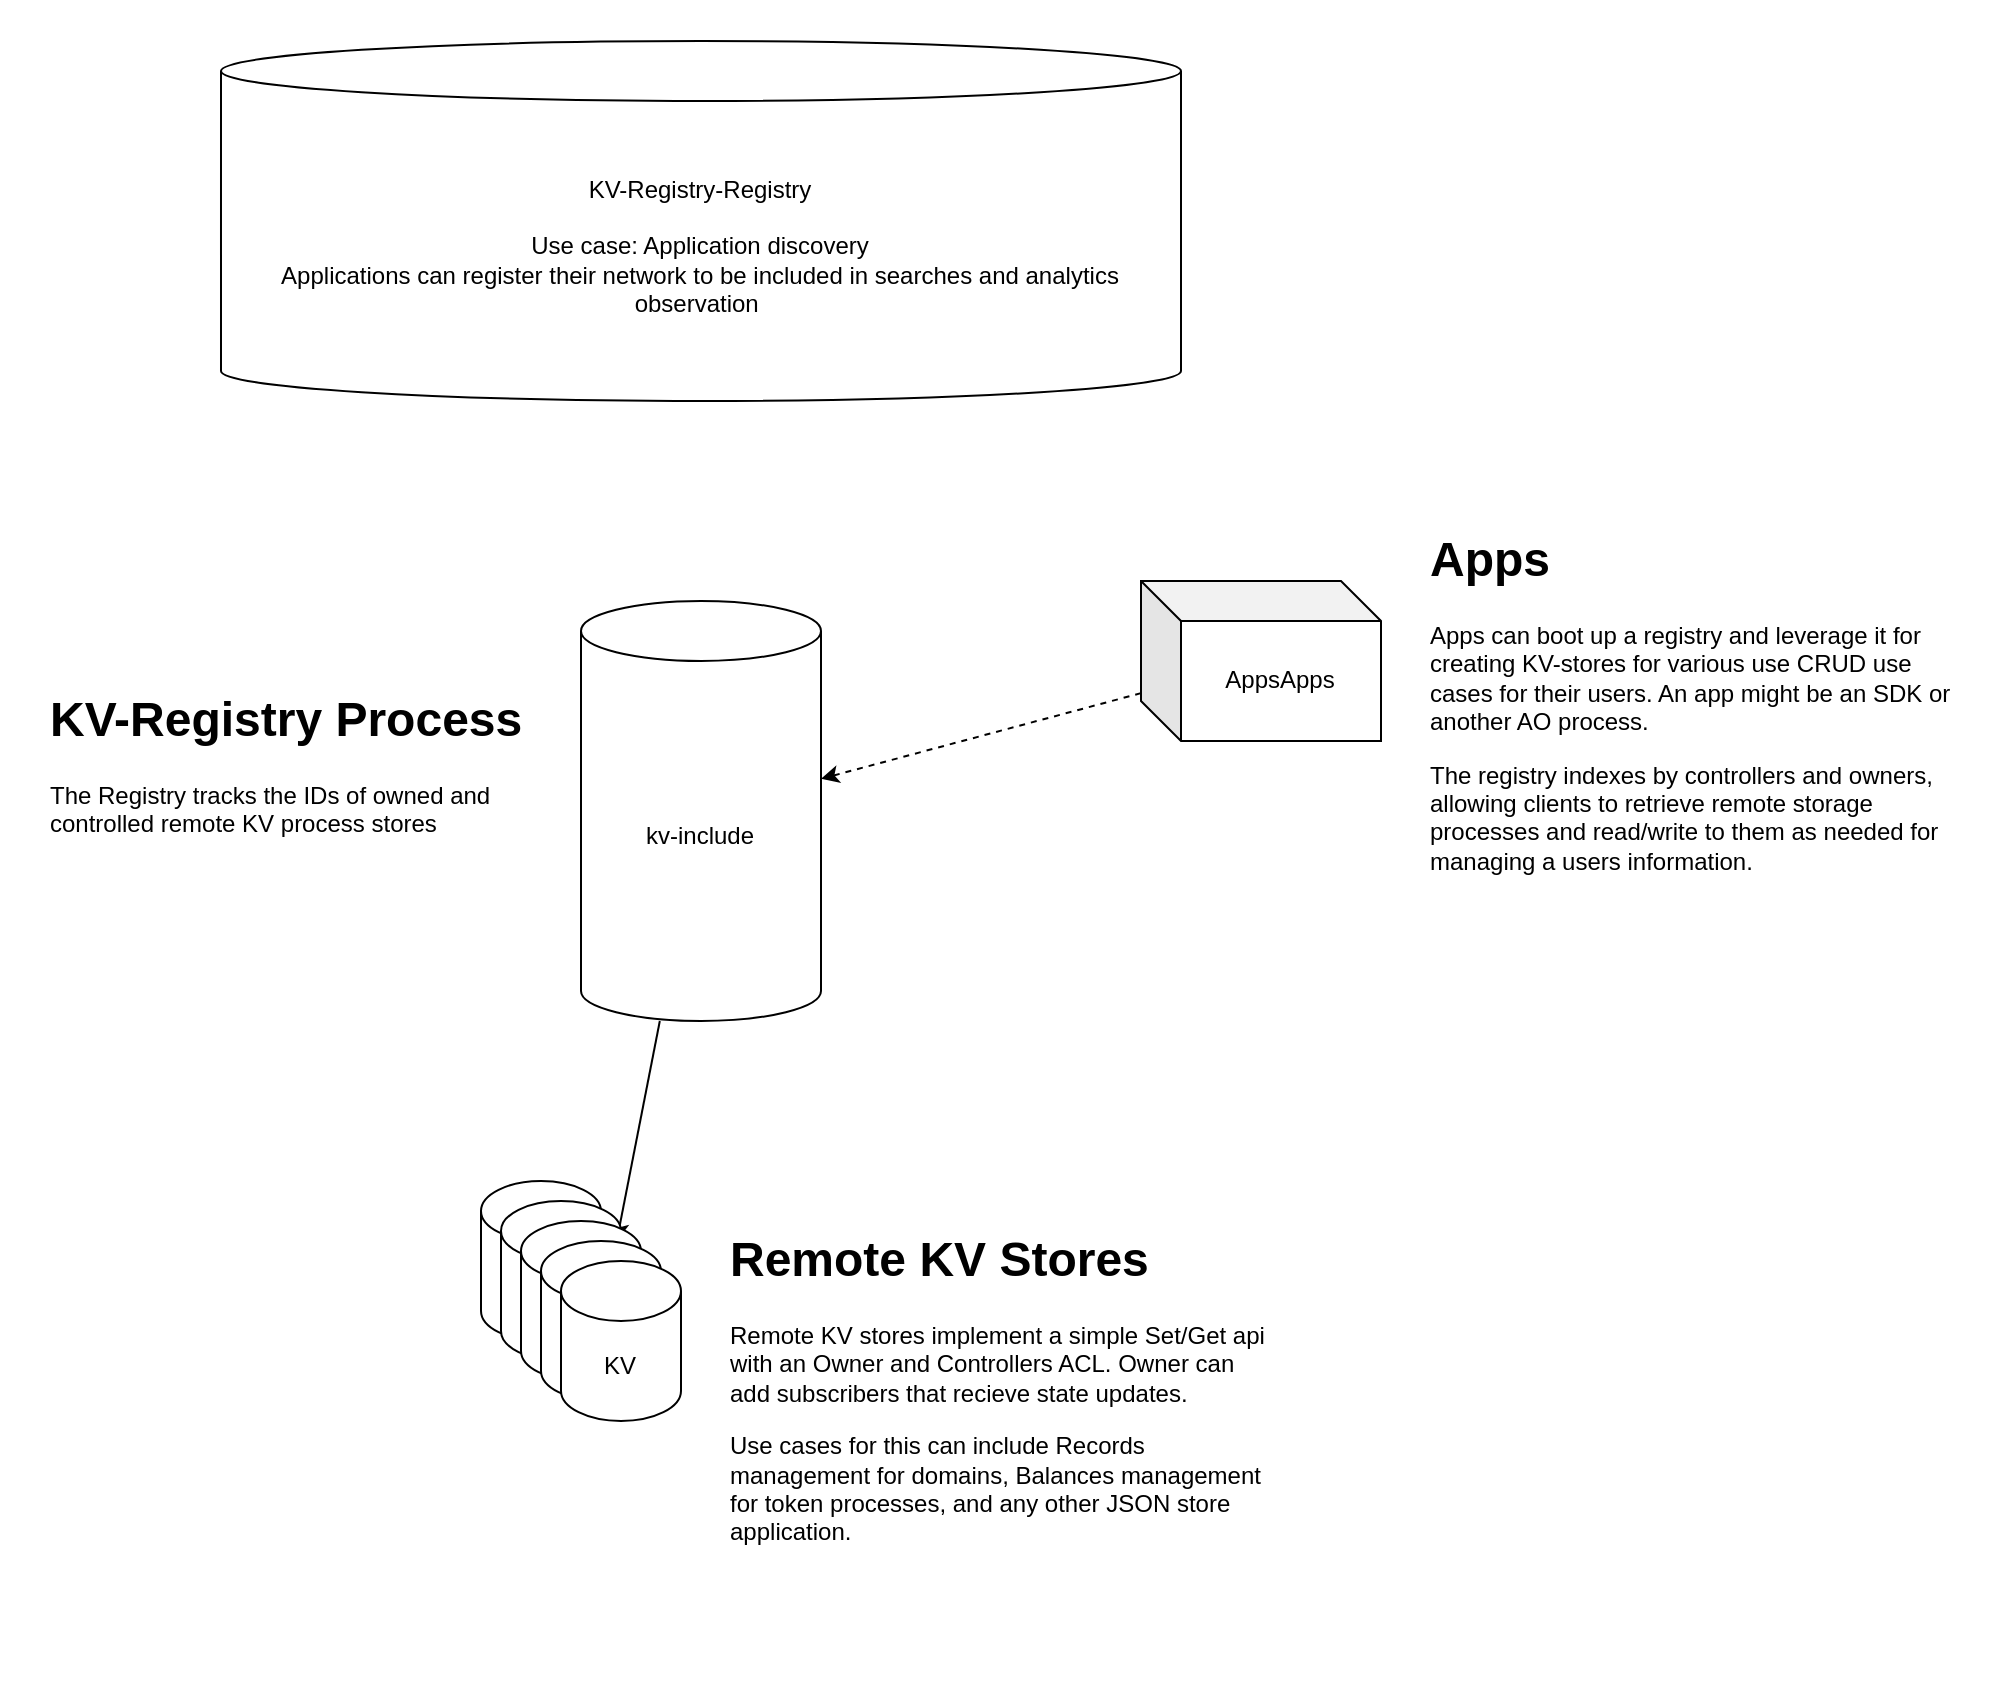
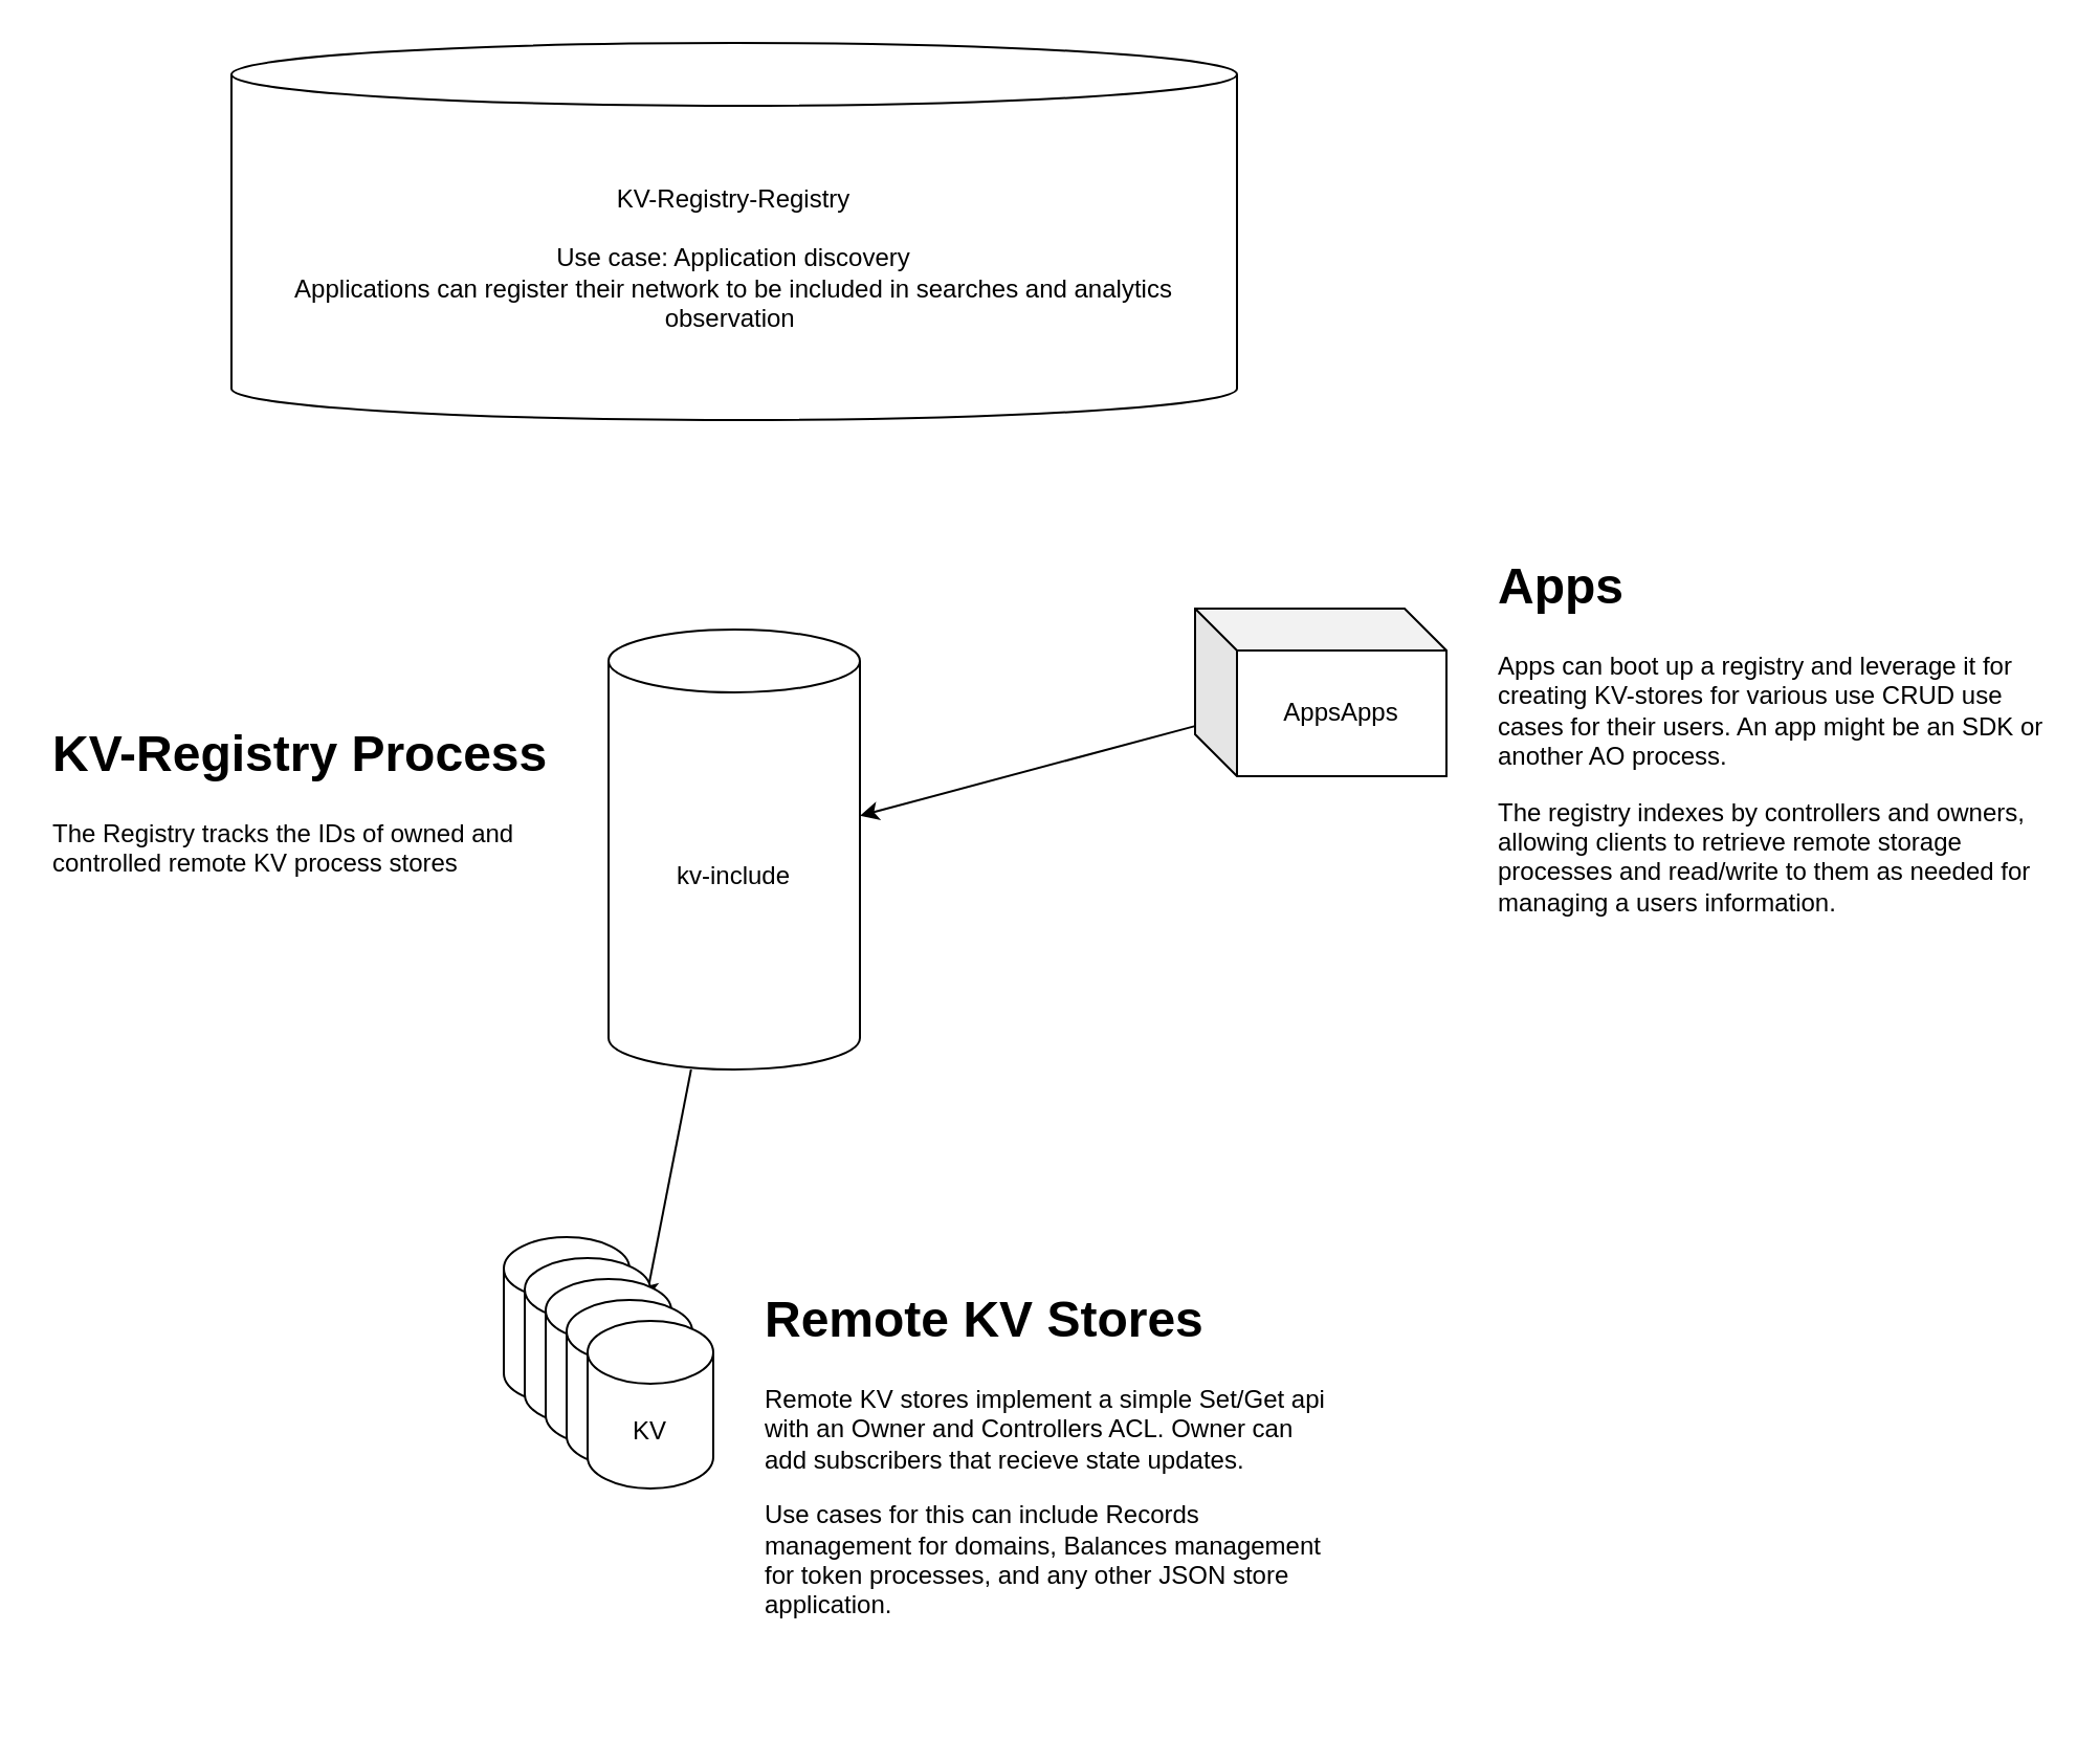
- <mxCell id="13" value="" style="endArrow=classic;html=1;dashed=1;" edge="1" parent="1" source="12" target="3"><mxGeometry width="50" height="50" relative="1" as="geometry"><mxPoint x="750" y="550" as="sourcePoint" /><mxPoint x="800" y="500" as="targetPoint" /></mxGeometry></mxCell>
+ <mxCell id="13" value="" style="endArrow=classic;html=1;" edge="1" parent="1" source="12" target="3"><mxGeometry width="50" height="50" relative="1" as="geometry"><mxPoint x="750" y="550" as="sourcePoint" /><mxPoint x="800" y="500" as="targetPoint" /></mxGeometry></mxCell>
